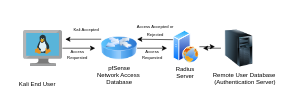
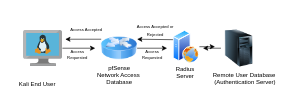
- <mxCell id="16" value="Kali Accepted" style="text;html=1;align=center;verticalAlign=middle;resizable=0;points=[];autosize=1;strokeColor=none;fillColor=none;fontSize=7;" vertex="1" parent="1"><mxGeometry x="103.22" y="40" width="80" height="20" as="geometry" /></mxCell>
+ <mxCell id="16" value="Access Accepted" style="text;html=1;align=center;verticalAlign=middle;resizable=0;points=[];autosize=1;strokeColor=none;fillColor=none;fontSize=7;" vertex="1" parent="1"><mxGeometry x="103.22" y="40" width="80" height="20" as="geometry" /></mxCell>
